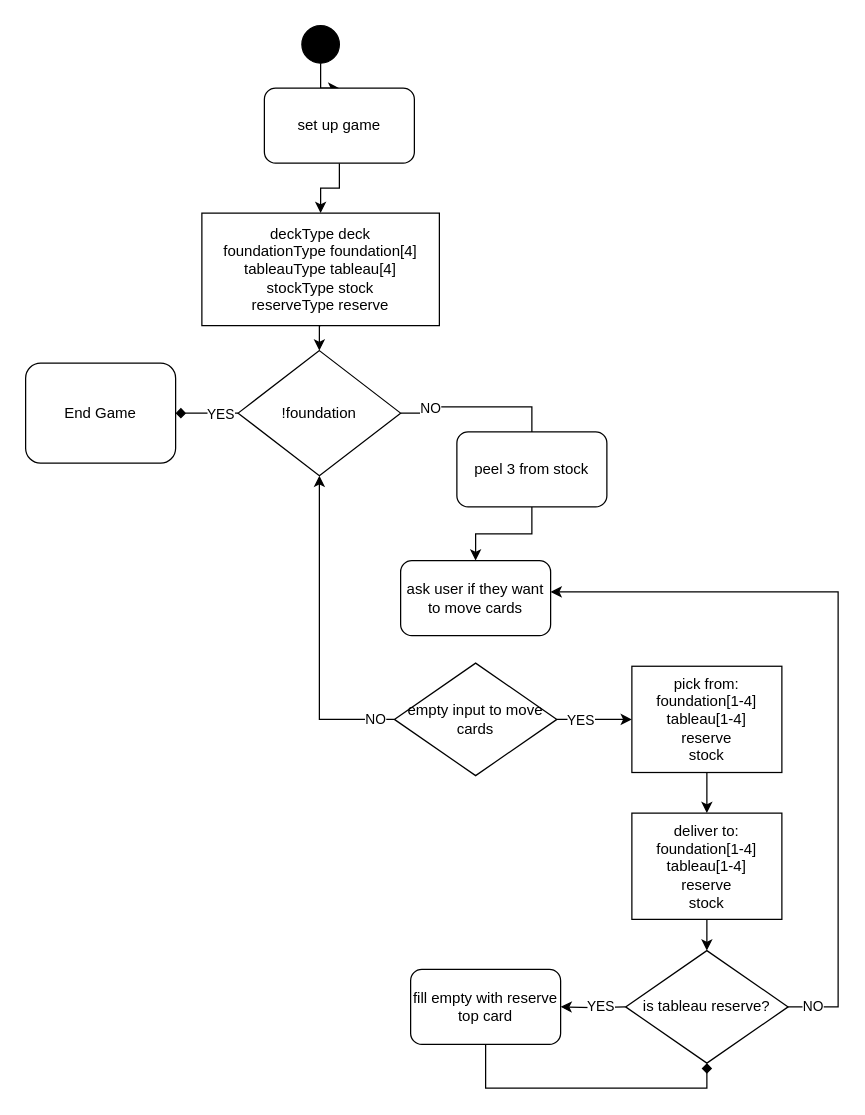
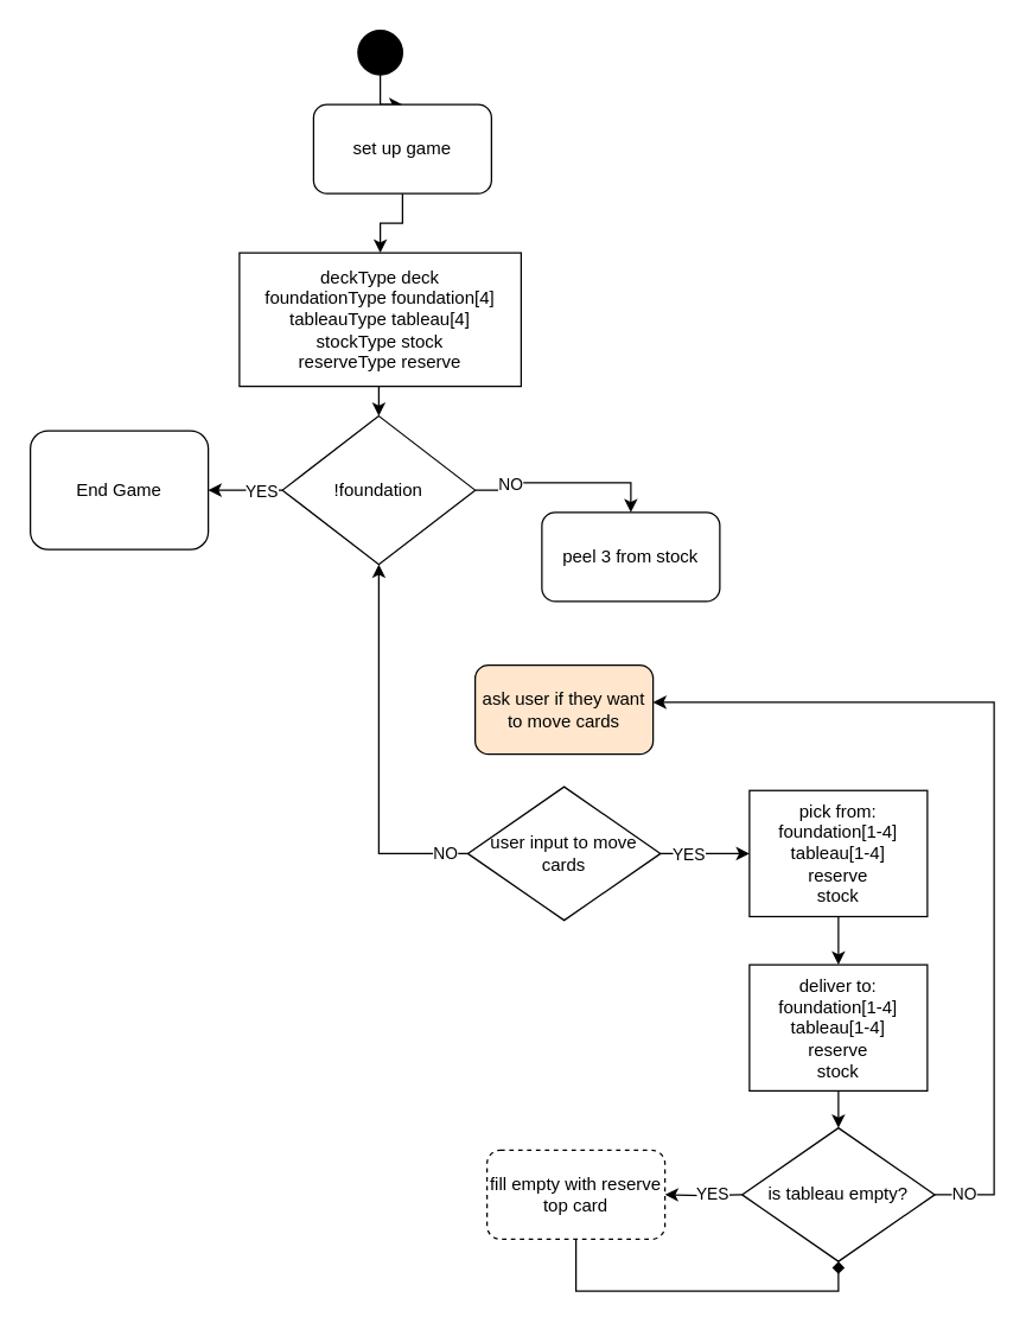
- <mxCell id="8" value="" style="edgeStyle=orthogonalEdgeStyle;rounded=0;orthogonalLoop=1;jettySize=auto;html=1;entryX=1;entryY=0.5;entryDx=0;entryDy=0;endArrow=diamond;" edge="1" parent="1" source="12" target="24"><mxGeometry relative="1" as="geometry"><mxPoint x="160" y="330" as="targetPoint" /></mxGeometry></mxCell>
+ <mxCell id="8" value="" style="edgeStyle=orthogonalEdgeStyle;rounded=0;orthogonalLoop=1;jettySize=auto;html=1;entryX=1;entryY=0.5;entryDx=0;entryDy=0;" edge="1" parent="1" source="12" target="24"><mxGeometry relative="1" as="geometry"><mxPoint x="160" y="330" as="targetPoint" /></mxGeometry></mxCell>
- <mxCell id="10" style="edgeStyle=orthogonalEdgeStyle;rounded=0;orthogonalLoop=1;jettySize=auto;html=1;exitX=1;exitY=0.5;exitDx=0;exitDy=0;entryX=0.5;entryY=0;entryDx=0;entryDy=0;endArrow=none;" edge="1" parent="1" source="12" target="19"><mxGeometry relative="1" as="geometry" /></mxCell>
+ <mxCell id="10" style="edgeStyle=orthogonalEdgeStyle;rounded=0;orthogonalLoop=1;jettySize=auto;html=1;exitX=1;exitY=0.5;exitDx=0;exitDy=0;entryX=0.5;entryY=0;entryDx=0;entryDy=0;" edge="1" parent="1" source="12" target="19"><mxGeometry relative="1" as="geometry" /></mxCell>
- <mxCell id="18" style="edgeStyle=orthogonalEdgeStyle;rounded=0;orthogonalLoop=1;jettySize=auto;html=1;exitX=0.5;exitY=1;exitDx=0;exitDy=0;entryX=0.5;entryY=0;entryDx=0;entryDy=0;" edge="1" parent="1" source="19" target="13"><mxGeometry relative="1" as="geometry" /></mxCell>
- <mxCell id="13" value="ask user if they want to move cards" style="rounded=1;whiteSpace=wrap;html=1;" vertex="1" parent="1"><mxGeometry x="320" y="448" width="120" height="60" as="geometry" /></mxCell>
+ <mxCell id="13" value="ask user if they want to move cards" style="rounded=1;whiteSpace=wrap;html=1;fillColor=#ffe6cc;" vertex="1" parent="1"><mxGeometry x="320" y="448" width="120" height="60" as="geometry" /></mxCell>
- <mxCell id="17" value="empty input to move cards" style="rhombus;whiteSpace=wrap;html=1;" vertex="1" parent="1"><mxGeometry x="315" y="530" width="130" height="90" as="geometry" /></mxCell>
+ <mxCell id="17" value="user input to move cards" style="rhombus;whiteSpace=wrap;html=1;" vertex="1" parent="1"><mxGeometry x="315" y="530" width="130" height="90" as="geometry" /></mxCell>
- <mxCell id="29" value="fill empty with reserve top card" style="rounded=1;whiteSpace=wrap;html=1;" vertex="1" parent="1"><mxGeometry x="328" y="775" width="120" height="60" as="geometry" /></mxCell>
+ <mxCell id="29" value="fill empty with reserve top card" style="rounded=1;whiteSpace=wrap;html=1;dashed=1;" vertex="1" parent="1"><mxGeometry x="328" y="775" width="120" height="60" as="geometry" /></mxCell>
- <mxCell id="27" value="is tableau reserve?" style="rhombus;whiteSpace=wrap;html=1;" vertex="1" parent="1"><mxGeometry x="500" y="760" width="130" height="90" as="geometry" /></mxCell>
+ <mxCell id="27" value="is tableau empty?" style="rhombus;whiteSpace=wrap;html=1;" vertex="1" parent="1"><mxGeometry x="500" y="760" width="130" height="90" as="geometry" /></mxCell>
